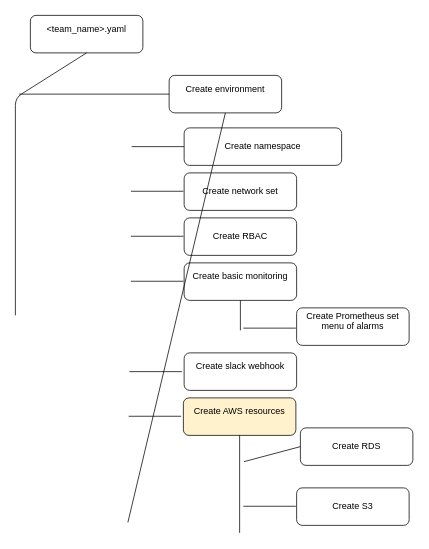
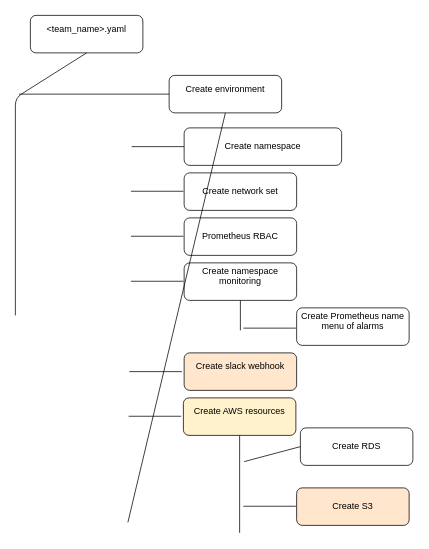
- <mxCell id="6" value="Create RBAC" style="rounded=1;whiteSpace=wrap;html=1;" vertex="1" parent="1"><mxGeometry x="245" y="290" width="150" height="50" as="geometry" /></mxCell>
+ <mxCell id="6" value="Prometheus RBAC" style="rounded=1;whiteSpace=wrap;html=1;" vertex="1" parent="1"><mxGeometry x="245" y="290" width="150" height="50" as="geometry" /></mxCell>
- <mxCell id="7" value="&lt;div&gt;Create basic monitoring&lt;br&gt;&lt;/div&gt;&lt;div&gt;&lt;br&gt;&lt;/div&gt;" style="rounded=1;whiteSpace=wrap;html=1;" vertex="1" parent="1"><mxGeometry x="245" y="350" width="150" height="50" as="geometry" /></mxCell>
+ <mxCell id="7" value="&lt;div&gt;Create namespace monitoring&lt;br&gt;&lt;/div&gt;&lt;div&gt;&lt;br&gt;&lt;/div&gt;" style="rounded=1;whiteSpace=wrap;html=1;" vertex="1" parent="1"><mxGeometry x="245" y="350" width="150" height="50" as="geometry" /></mxCell>
- <mxCell id="8" value="&lt;div&gt;Create Prometheus set menu of alarms&lt;br&gt;&lt;/div&gt;&lt;div&gt;&lt;br&gt;&lt;/div&gt;" style="rounded=1;whiteSpace=wrap;html=1;" vertex="1" parent="1"><mxGeometry x="395" y="410" width="150" height="50" as="geometry" /></mxCell>
+ <mxCell id="8" value="&lt;div&gt;Create Prometheus name menu of alarms&lt;br&gt;&lt;/div&gt;&lt;div&gt;&lt;br&gt;&lt;/div&gt;" style="rounded=1;whiteSpace=wrap;html=1;" vertex="1" parent="1"><mxGeometry x="395" y="410" width="150" height="50" as="geometry" /></mxCell>
- <mxCell id="9" value="&lt;div&gt;Create slack webhook&lt;br&gt;&lt;/div&gt;&lt;div&gt;&lt;br&gt;&lt;/div&gt;" style="rounded=1;whiteSpace=wrap;html=1;" vertex="1" parent="1"><mxGeometry x="245" y="470" width="150" height="50" as="geometry" /></mxCell>
+ <mxCell id="9" value="&lt;div&gt;Create slack webhook&lt;br&gt;&lt;/div&gt;&lt;div&gt;&lt;br&gt;&lt;/div&gt;" style="rounded=1;whiteSpace=wrap;html=1;fillColor=#ffe6cc;" vertex="1" parent="1"><mxGeometry x="245" y="470" width="150" height="50" as="geometry" /></mxCell>
- <mxCell id="12" value="&lt;div&gt;Create S3&lt;br&gt;&lt;/div&gt;" style="rounded=1;whiteSpace=wrap;html=1;" vertex="1" parent="1"><mxGeometry x="395" y="650" width="150" height="50" as="geometry" /></mxCell>
+ <mxCell id="12" value="&lt;div&gt;Create S3&lt;br&gt;&lt;/div&gt;" style="rounded=1;whiteSpace=wrap;html=1;fillColor=#ffe6cc;" vertex="1" parent="1"><mxGeometry x="395" y="650" width="150" height="50" as="geometry" /></mxCell>
